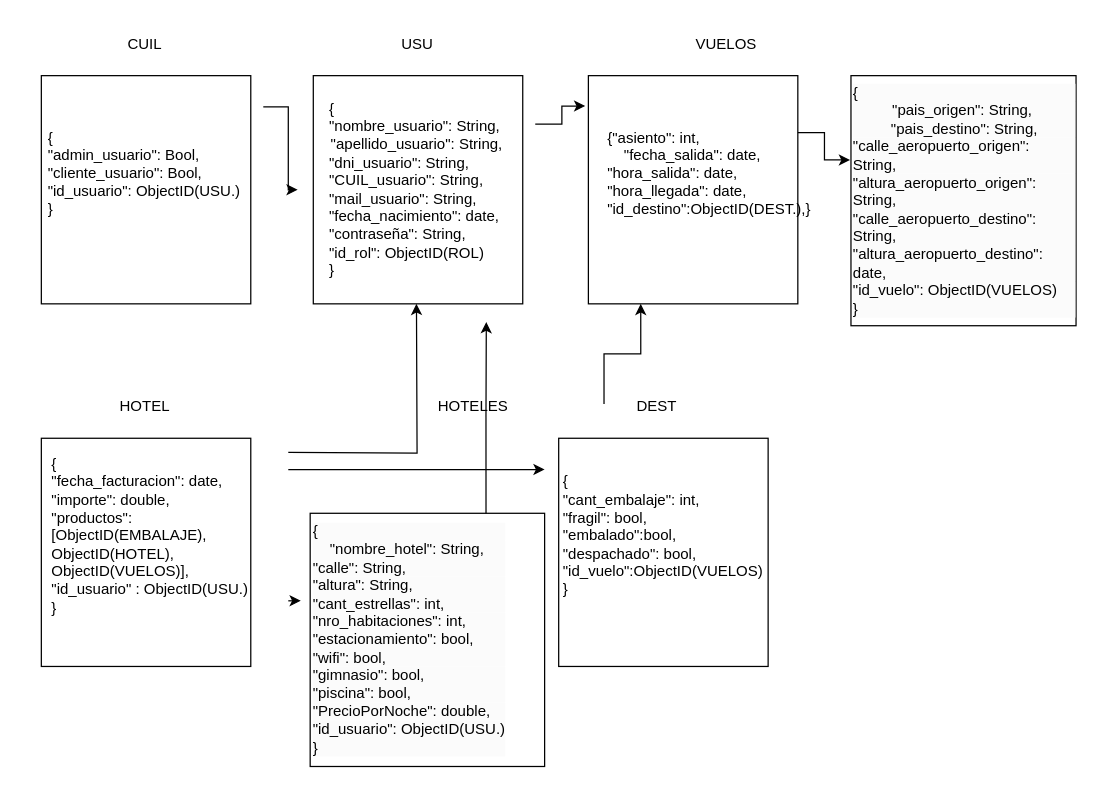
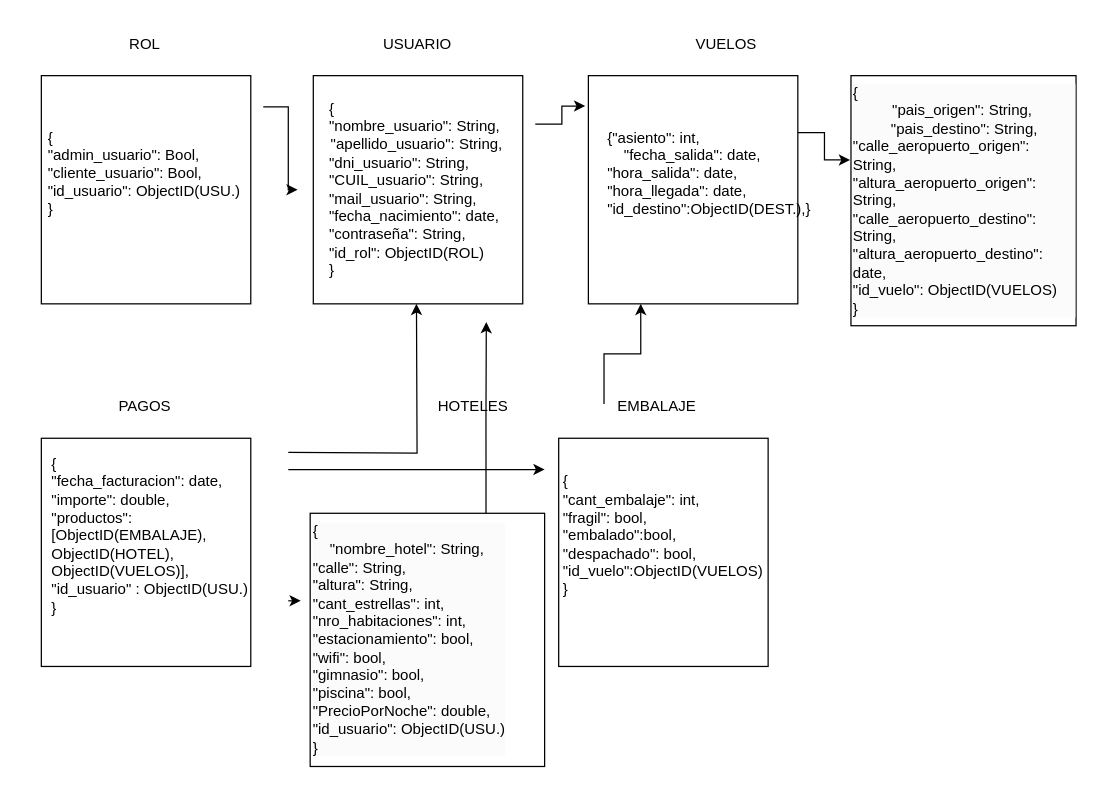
- <mxCell id="6" value="CUIL" style="text;html=1;align=center;verticalAlign=middle;resizable=0;points=[];autosize=1;strokeColor=none;fillColor=none;" vertex="1" parent="1"><mxGeometry x="90" y="20" width="50" height="30" as="geometry" /></mxCell>
+ <mxCell id="6" value="ROL" style="text;html=1;align=center;verticalAlign=middle;resizable=0;points=[];autosize=1;strokeColor=none;fillColor=none;" vertex="1" parent="1"><mxGeometry x="90" y="20" width="50" height="30" as="geometry" /></mxCell>
- <mxCell id="3" value="USU" style="text;html=1;align=center;verticalAlign=middle;resizable=0;points=[];autosize=1;strokeColor=none;fillColor=none;" vertex="1" parent="1"><mxGeometry x="292.5" y="20" width="80" height="30" as="geometry" /></mxCell>
+ <mxCell id="3" value="USUARIO" style="text;html=1;align=center;verticalAlign=middle;resizable=0;points=[];autosize=1;strokeColor=none;fillColor=none;" vertex="1" parent="1"><mxGeometry x="292.5" y="20" width="80" height="30" as="geometry" /></mxCell>
- <mxCell id="16" value="HOTEL" style="text;html=1;align=center;verticalAlign=middle;resizable=0;points=[];autosize=1;strokeColor=none;fillColor=none;" vertex="1" parent="1"><mxGeometry x="80" y="310" width="70" height="30" as="geometry" /></mxCell>
+ <mxCell id="16" value="PAGOS" style="text;html=1;align=center;verticalAlign=middle;resizable=0;points=[];autosize=1;strokeColor=none;fillColor=none;" vertex="1" parent="1"><mxGeometry x="80" y="310" width="70" height="30" as="geometry" /></mxCell>
- <mxCell id="22" value="DEST" style="text;html=1;align=center;verticalAlign=middle;whiteSpace=wrap;rounded=0;" vertex="1" parent="1"><mxGeometry x="495" y="310" width="60" height="30" as="geometry" /></mxCell>
+ <mxCell id="22" value="EMBALAJE" style="text;html=1;align=center;verticalAlign=middle;whiteSpace=wrap;rounded=0;" vertex="1" parent="1"><mxGeometry x="495" y="310" width="60" height="30" as="geometry" /></mxCell>
